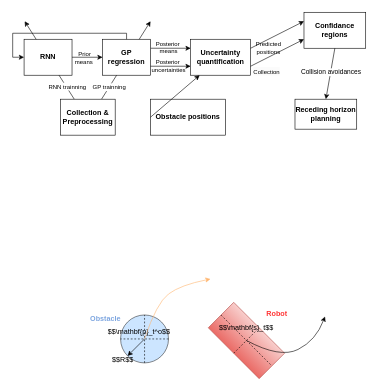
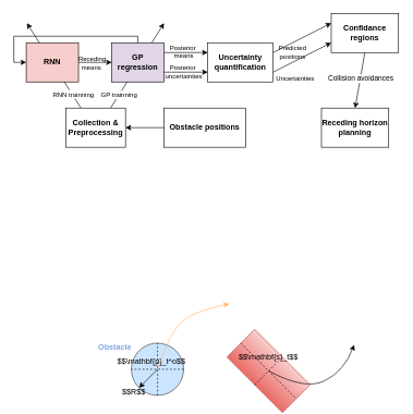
- <mxCell id="10" value="&lt;b&gt;RNN&lt;/b&gt;" style="rounded=0;whiteSpace=wrap;html=1;" parent="1" vertex="1"><mxGeometry x="39" y="65" width="80" height="60" as="geometry" /></mxCell>
+ <mxCell id="10" value="&lt;b&gt;RNN&lt;/b&gt;" style="rounded=0;whiteSpace=wrap;html=1;fillColor=#f8cecc;" parent="1" vertex="1"><mxGeometry x="39" y="65" width="80" height="60" as="geometry" /></mxCell>
- <mxCell id="25" value="&lt;font style=&quot;font-size: 10px;&quot;&gt;Prior&lt;/font&gt;&lt;div style=&quot;font-size: 10px;&quot;&gt;&lt;font style=&quot;font-size: 10px;&quot;&gt;means&amp;nbsp;&lt;/font&gt;&lt;/div&gt;" style="text;html=1;align=center;verticalAlign=middle;resizable=0;points=[];autosize=1;strokeColor=none;fillColor=none;" parent="1" vertex="1"><mxGeometry x="110" y="75" width="60" height="40" as="geometry" /></mxCell>
+ <mxCell id="25" value="&lt;font style=&quot;font-size: 10px;&quot;&gt;Receding&lt;/font&gt;&lt;div style=&quot;font-size: 10px;&quot;&gt;&lt;font style=&quot;font-size: 10px;&quot;&gt;means&amp;nbsp;&lt;/font&gt;&lt;/div&gt;" style="text;html=1;align=center;verticalAlign=middle;resizable=0;points=[];autosize=1;strokeColor=none;fillColor=none;" parent="1" vertex="1"><mxGeometry x="110" y="75" width="60" height="40" as="geometry" /></mxCell>
- <mxCell id="11" value="&lt;b&gt;GP regression&lt;/b&gt;" style="rounded=0;whiteSpace=wrap;html=1;" parent="1" vertex="1"><mxGeometry x="170" y="65" width="80" height="60" as="geometry" /></mxCell>
+ <mxCell id="11" value="&lt;b&gt;GP regression&lt;/b&gt;" style="rounded=0;whiteSpace=wrap;html=1;fillColor=#e1d5e7;" parent="1" vertex="1"><mxGeometry x="170" y="65" width="80" height="60" as="geometry" /></mxCell>
- <mxCell id="26" value="&lt;span style=&quot;color: rgb(0, 0, 0); font-family: Helvetica; font-style: normal; font-variant-ligatures: normal; font-variant-caps: normal; font-weight: 400; letter-spacing: normal; orphans: 2; text-align: center; text-indent: 0px; text-transform: none; widows: 2; word-spacing: 0px; -webkit-text-stroke-width: 0px; white-space: nowrap; background-color: rgb(251, 251, 251); text-decoration-thickness: initial; text-decoration-style: initial; text-decoration-color: initial; float: none; display: inline !important;&quot;&gt;&lt;font style=&quot;font-size: 10px;&quot;&gt;Collection&lt;/font&gt;&lt;/span&gt;" style="text;whiteSpace=wrap;html=1;" parent="1" vertex="1"><mxGeometry x="420" y="105" width="60" height="20" as="geometry" /></mxCell>
+ <mxCell id="26" value="&lt;span style=&quot;color: rgb(0, 0, 0); font-family: Helvetica; font-style: normal; font-variant-ligatures: normal; font-variant-caps: normal; font-weight: 400; letter-spacing: normal; orphans: 2; text-align: center; text-indent: 0px; text-transform: none; widows: 2; word-spacing: 0px; -webkit-text-stroke-width: 0px; white-space: nowrap; background-color: rgb(251, 251, 251); text-decoration-thickness: initial; text-decoration-style: initial; text-decoration-color: initial; float: none; display: inline !important;&quot;&gt;&lt;font style=&quot;font-size: 10px;&quot;&gt;Uncertainties&lt;/font&gt;&lt;/span&gt;" style="text;whiteSpace=wrap;html=1;" parent="1" vertex="1"><mxGeometry x="420" y="105" width="60" height="20" as="geometry" /></mxCell>
- <mxCell id="17" value="" style="endArrow=classic;html=1;rounded=0;exitX=0;exitY=0.5;exitDx=0;exitDy=0;" parent="1" source="12" target="14" edge="1"><mxGeometry width="50" height="50" relative="1" as="geometry"><mxPoint x="386.5" y="255" as="sourcePoint" /><mxPoint x="436.5" y="205" as="targetPoint" /></mxGeometry></mxCell>
+ <mxCell id="17" value="" style="endArrow=classic;html=1;rounded=0;exitX=0;exitY=0.5;exitDx=0;exitDy=0;entryX=1;entryY=0.5;entryDx=0;entryDy=0;" parent="1" source="12" target="13" edge="1"><mxGeometry width="50" height="50" relative="1" as="geometry"><mxPoint x="386.5" y="255" as="sourcePoint" /><mxPoint x="436.5" y="205" as="targetPoint" /></mxGeometry></mxCell>
- <mxCell id="16" value="&lt;b&gt;Receding horizon&lt;/b&gt;&lt;div&gt;&lt;b&gt;planning&lt;/b&gt;&lt;/div&gt;" style="rounded=0;whiteSpace=wrap;html=1;" parent="1" vertex="1"><mxGeometry x="491" y="165" width="103" height="50" as="geometry" /></mxCell>
+ <mxCell id="16" value="&lt;b&gt;Receding horizon&lt;/b&gt;&lt;div&gt;&lt;b&gt;planning&lt;/b&gt;&lt;/div&gt;" style="rounded=0;whiteSpace=wrap;html=1;" parent="1" vertex="1"><mxGeometry x="491" y="165" width="103" height="60" as="geometry" /></mxCell>
- <mxCell id="40" value="&lt;font color=&quot;#ff3333&quot;&gt;&lt;b&gt;Robot&lt;/b&gt;&lt;/font&gt;" style="text;html=1;align=center;verticalAlign=middle;whiteSpace=wrap;rounded=0;" parent="1" vertex="1"><mxGeometry x="431" y="507.57" width="60" height="30" as="geometry" /></mxCell>
